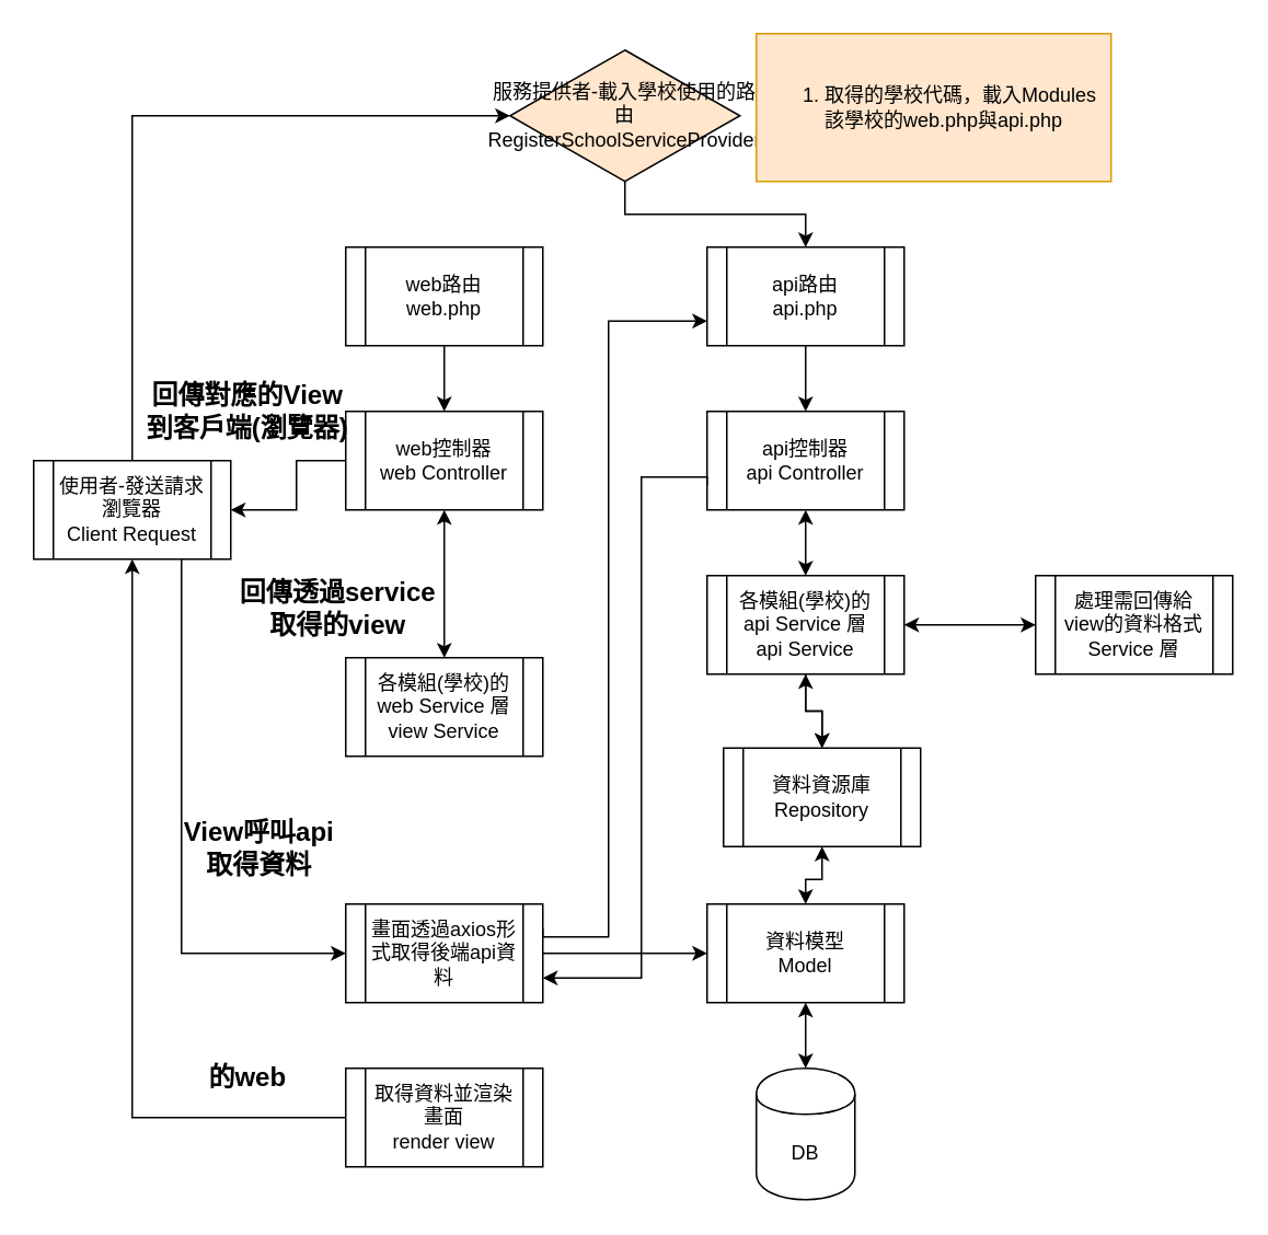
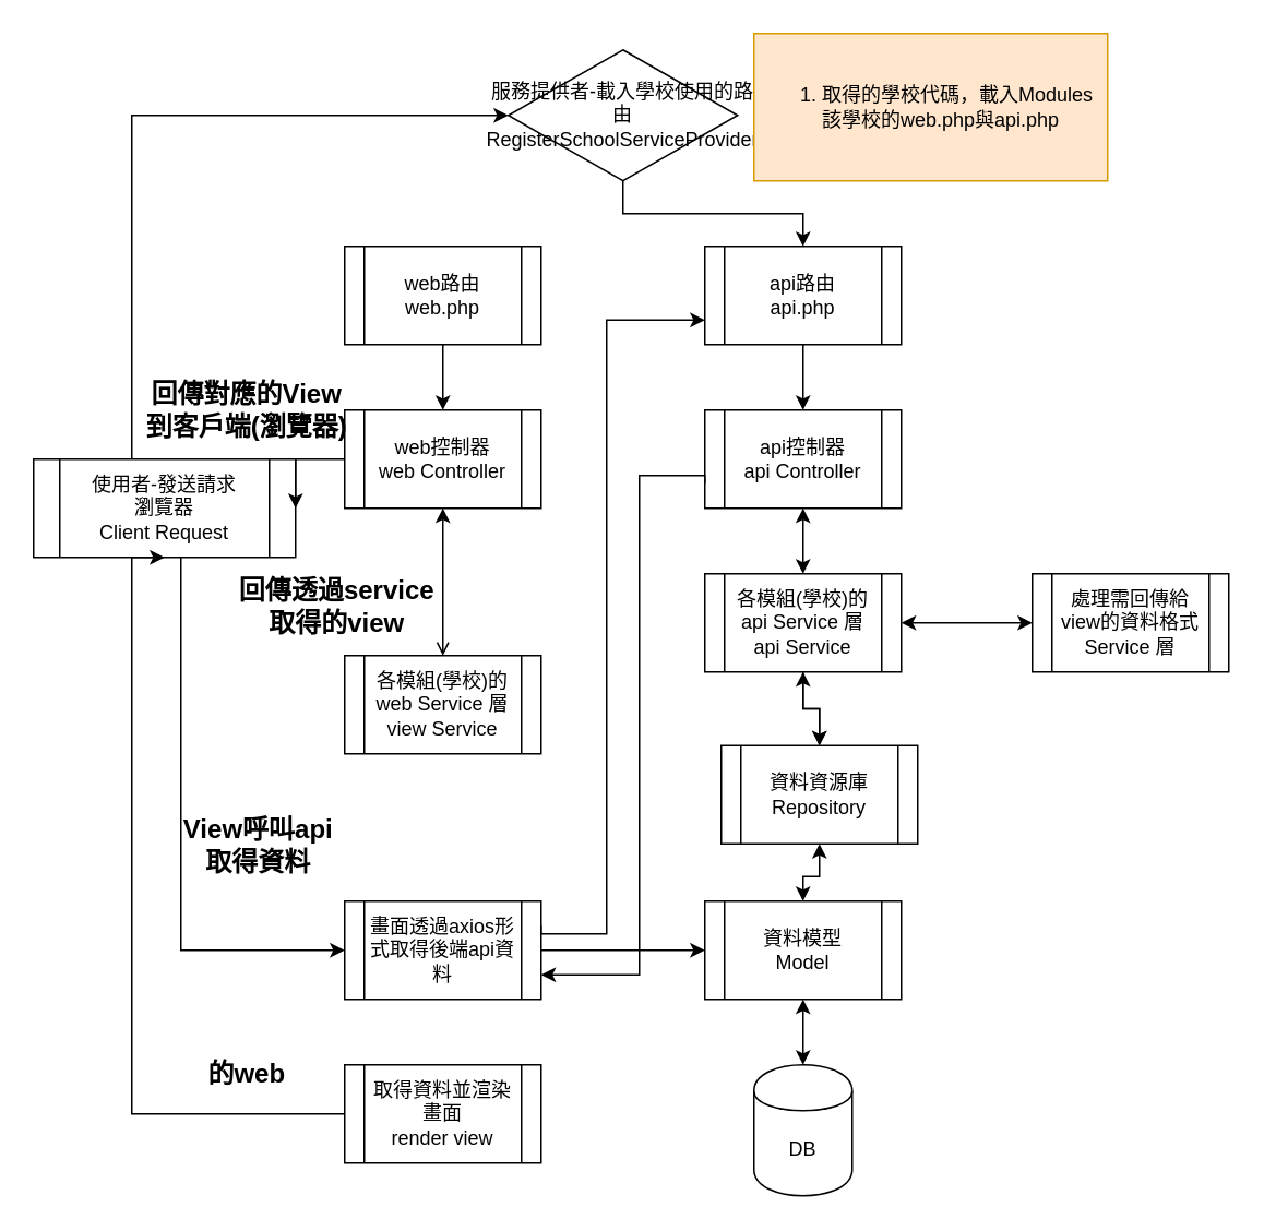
- <mxCell id="5" value="服務提供者-載入學校使用的路由&lt;br&gt;RegisterSchoolServiceProvider" style="rhombus;whiteSpace=wrap;html=1;fillColor=#ffe6cc;" parent="1" vertex="1"><mxGeometry x="310" y="30" width="140" height="80" as="geometry" /></mxCell>
+ <mxCell id="5" value="服務提供者-載入學校使用的路由&lt;br&gt;RegisterSchoolServiceProvider" style="rhombus;whiteSpace=wrap;html=1;" parent="1" vertex="1"><mxGeometry x="310" y="30" width="140" height="80" as="geometry" /></mxCell>
- <mxCell id="4" value="使用者-發送請求&lt;br&gt;瀏覽器&lt;br&gt;Client Request" style="shape=process;whiteSpace=wrap;html=1;backgroundOutline=1;" parent="1" vertex="1"><mxGeometry x="20" y="280" width="120" height="60" as="geometry" /></mxCell>
+ <mxCell id="4" value="使用者-發送請求&lt;br&gt;瀏覽器&lt;br&gt;Client Request" style="shape=process;whiteSpace=wrap;html=1;backgroundOutline=1;" parent="1" vertex="1"><mxGeometry x="20" y="280" width="160" height="60" as="geometry" /></mxCell>
- <mxCell id="12" value="" style="edgeStyle=orthogonalEdgeStyle;rounded=0;orthogonalLoop=1;jettySize=auto;html=1;startArrow=classic;startFill=1;" parent="1" source="13" target="14" edge="1"><mxGeometry relative="1" as="geometry" /></mxCell>
+ <mxCell id="12" value="" style="edgeStyle=orthogonalEdgeStyle;rounded=0;orthogonalLoop=1;jettySize=auto;html=1;startArrow=classic;startFill=1;endArrow=open;" parent="1" source="13" target="14" edge="1"><mxGeometry relative="1" as="geometry" /></mxCell>
